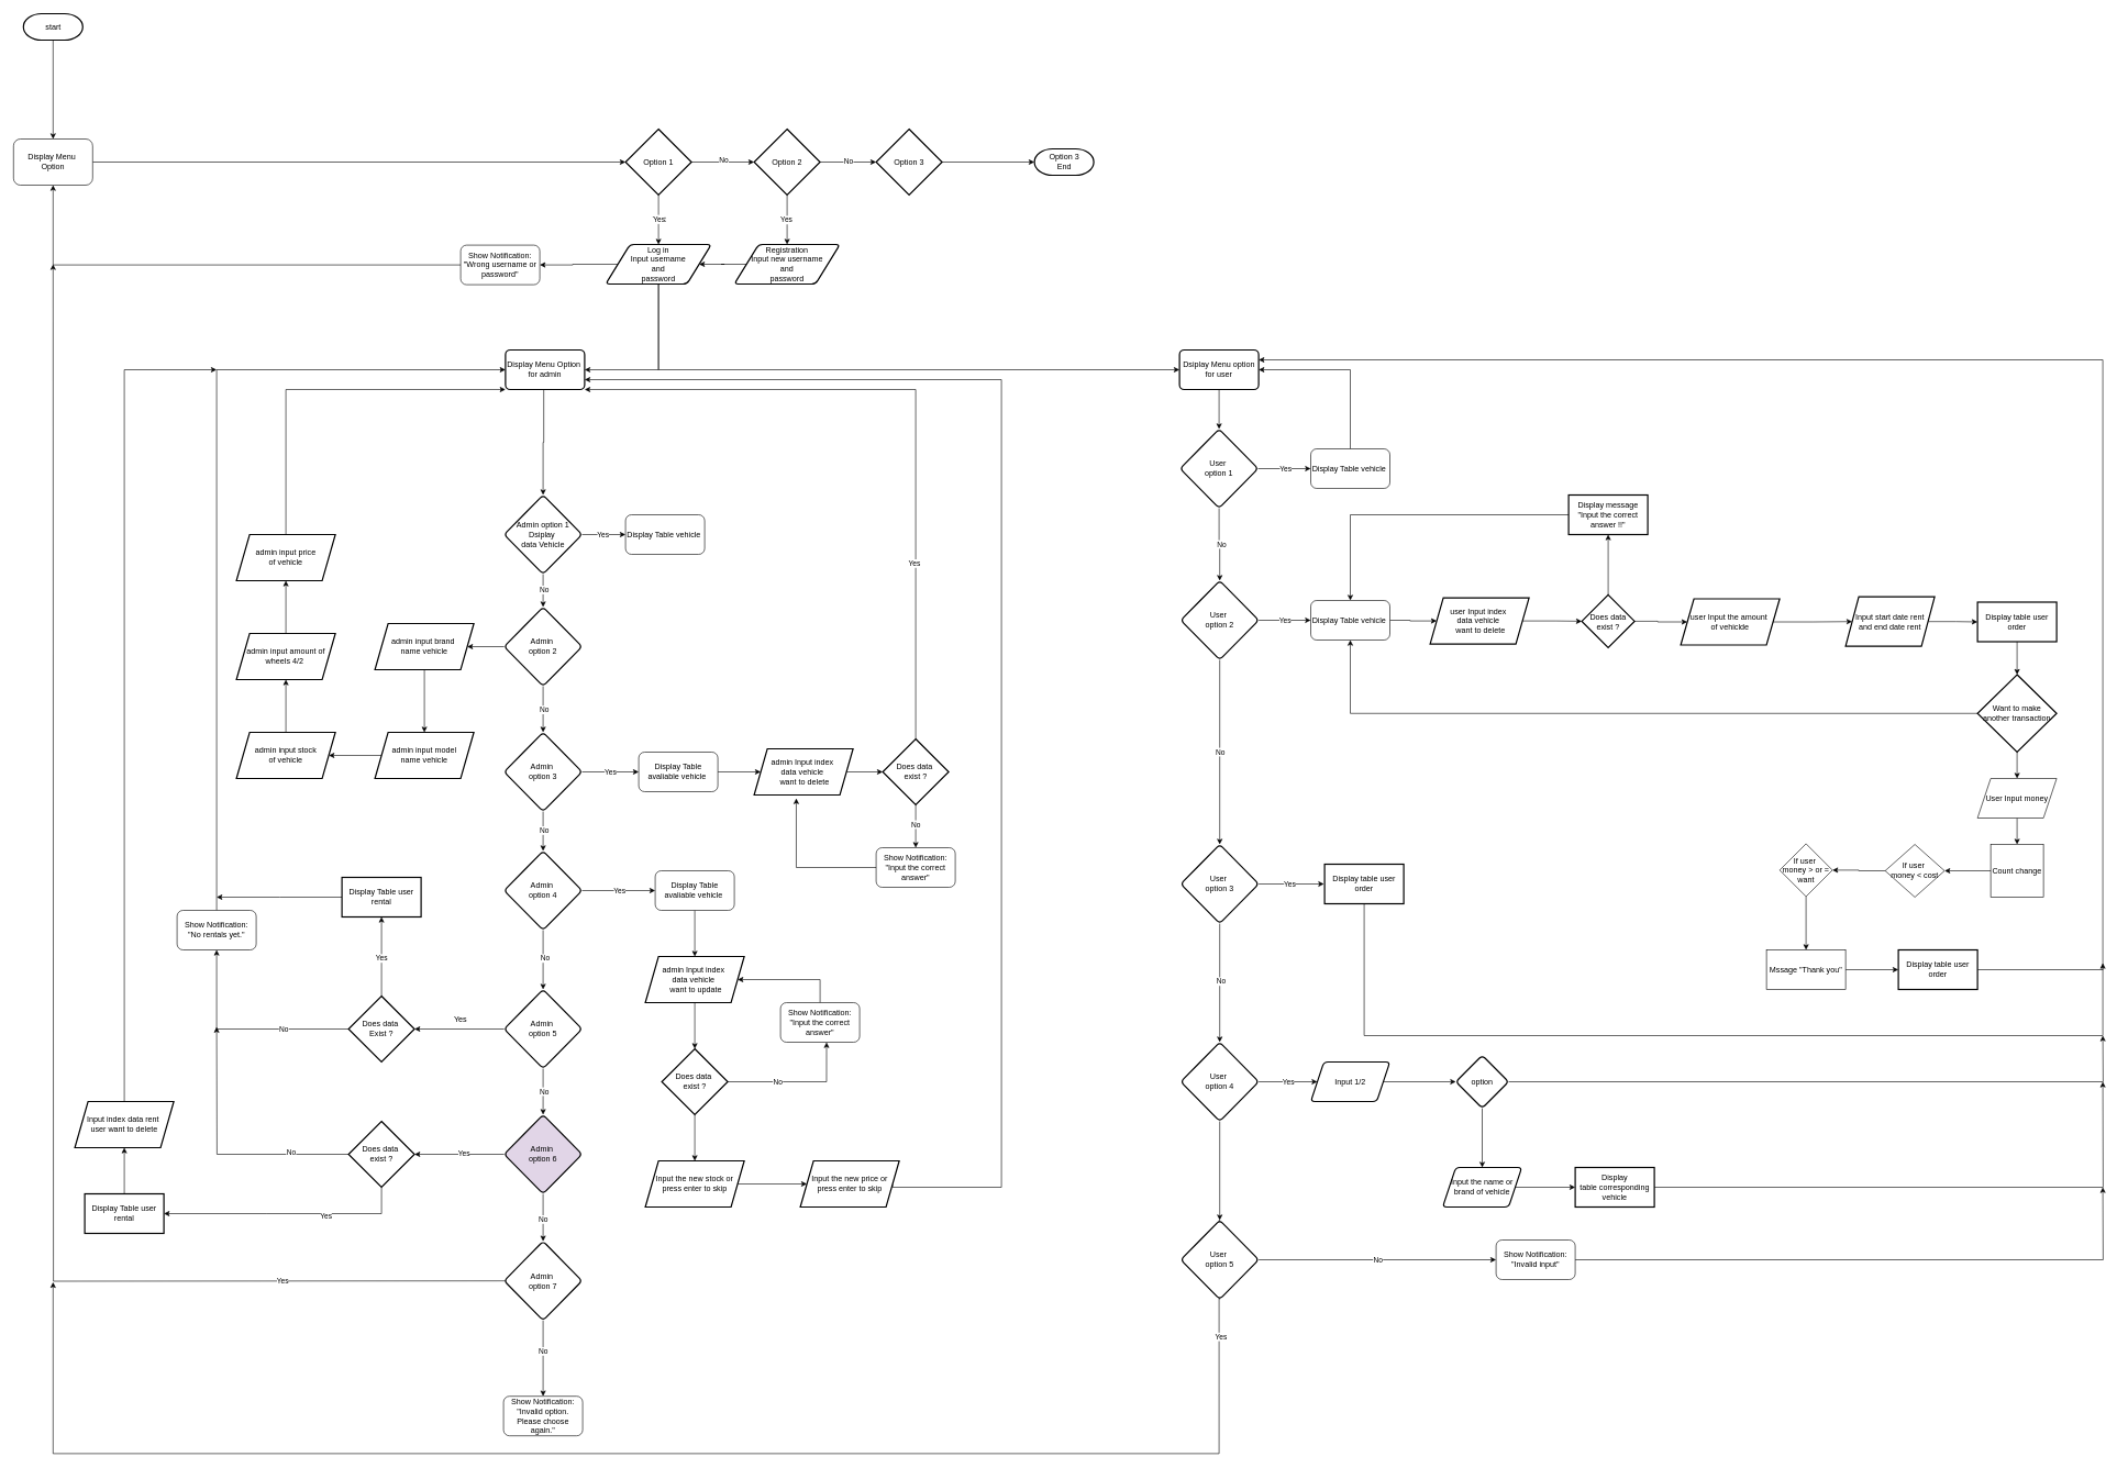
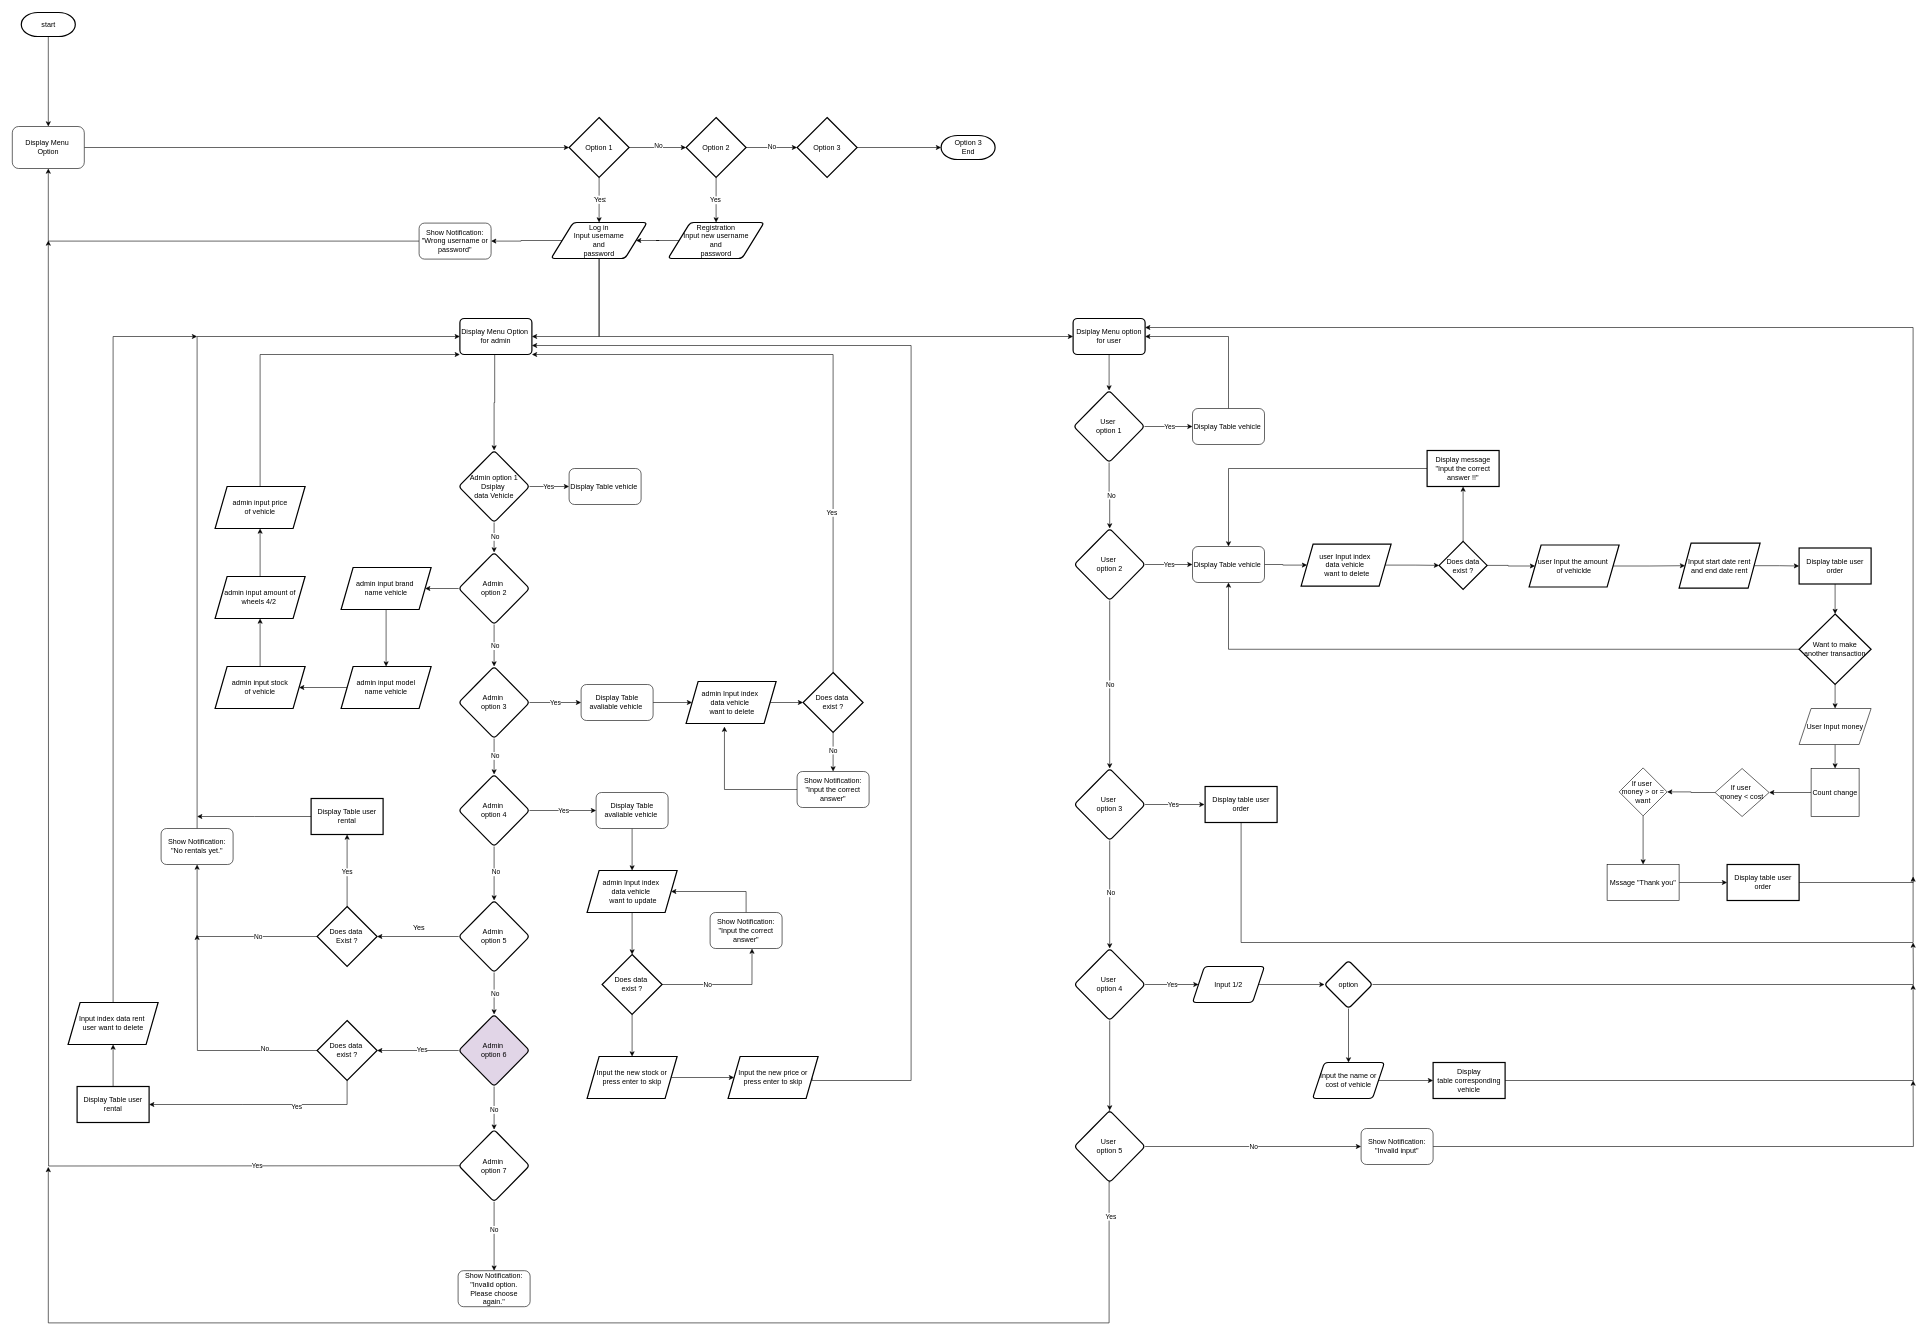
- <mxCell id="182" value="Input the name or brand of vehicle" style="shape=parallelogram;perimeter=parallelogramPerimeter;whiteSpace=wrap;html=1;fixedSize=1;strokeWidth=2;rounded=1;arcSize=12;" vertex="1" parent="1"><mxGeometry x="2187" y="1770" width="120" height="60" as="geometry" /></mxCell>
+ <mxCell id="182" value="Input the name or cost of vehicle" style="shape=parallelogram;perimeter=parallelogramPerimeter;whiteSpace=wrap;html=1;fixedSize=1;strokeWidth=2;rounded=1;arcSize=12;" vertex="1" parent="1"><mxGeometry x="2187" y="1770" width="120" height="60" as="geometry" /></mxCell>
